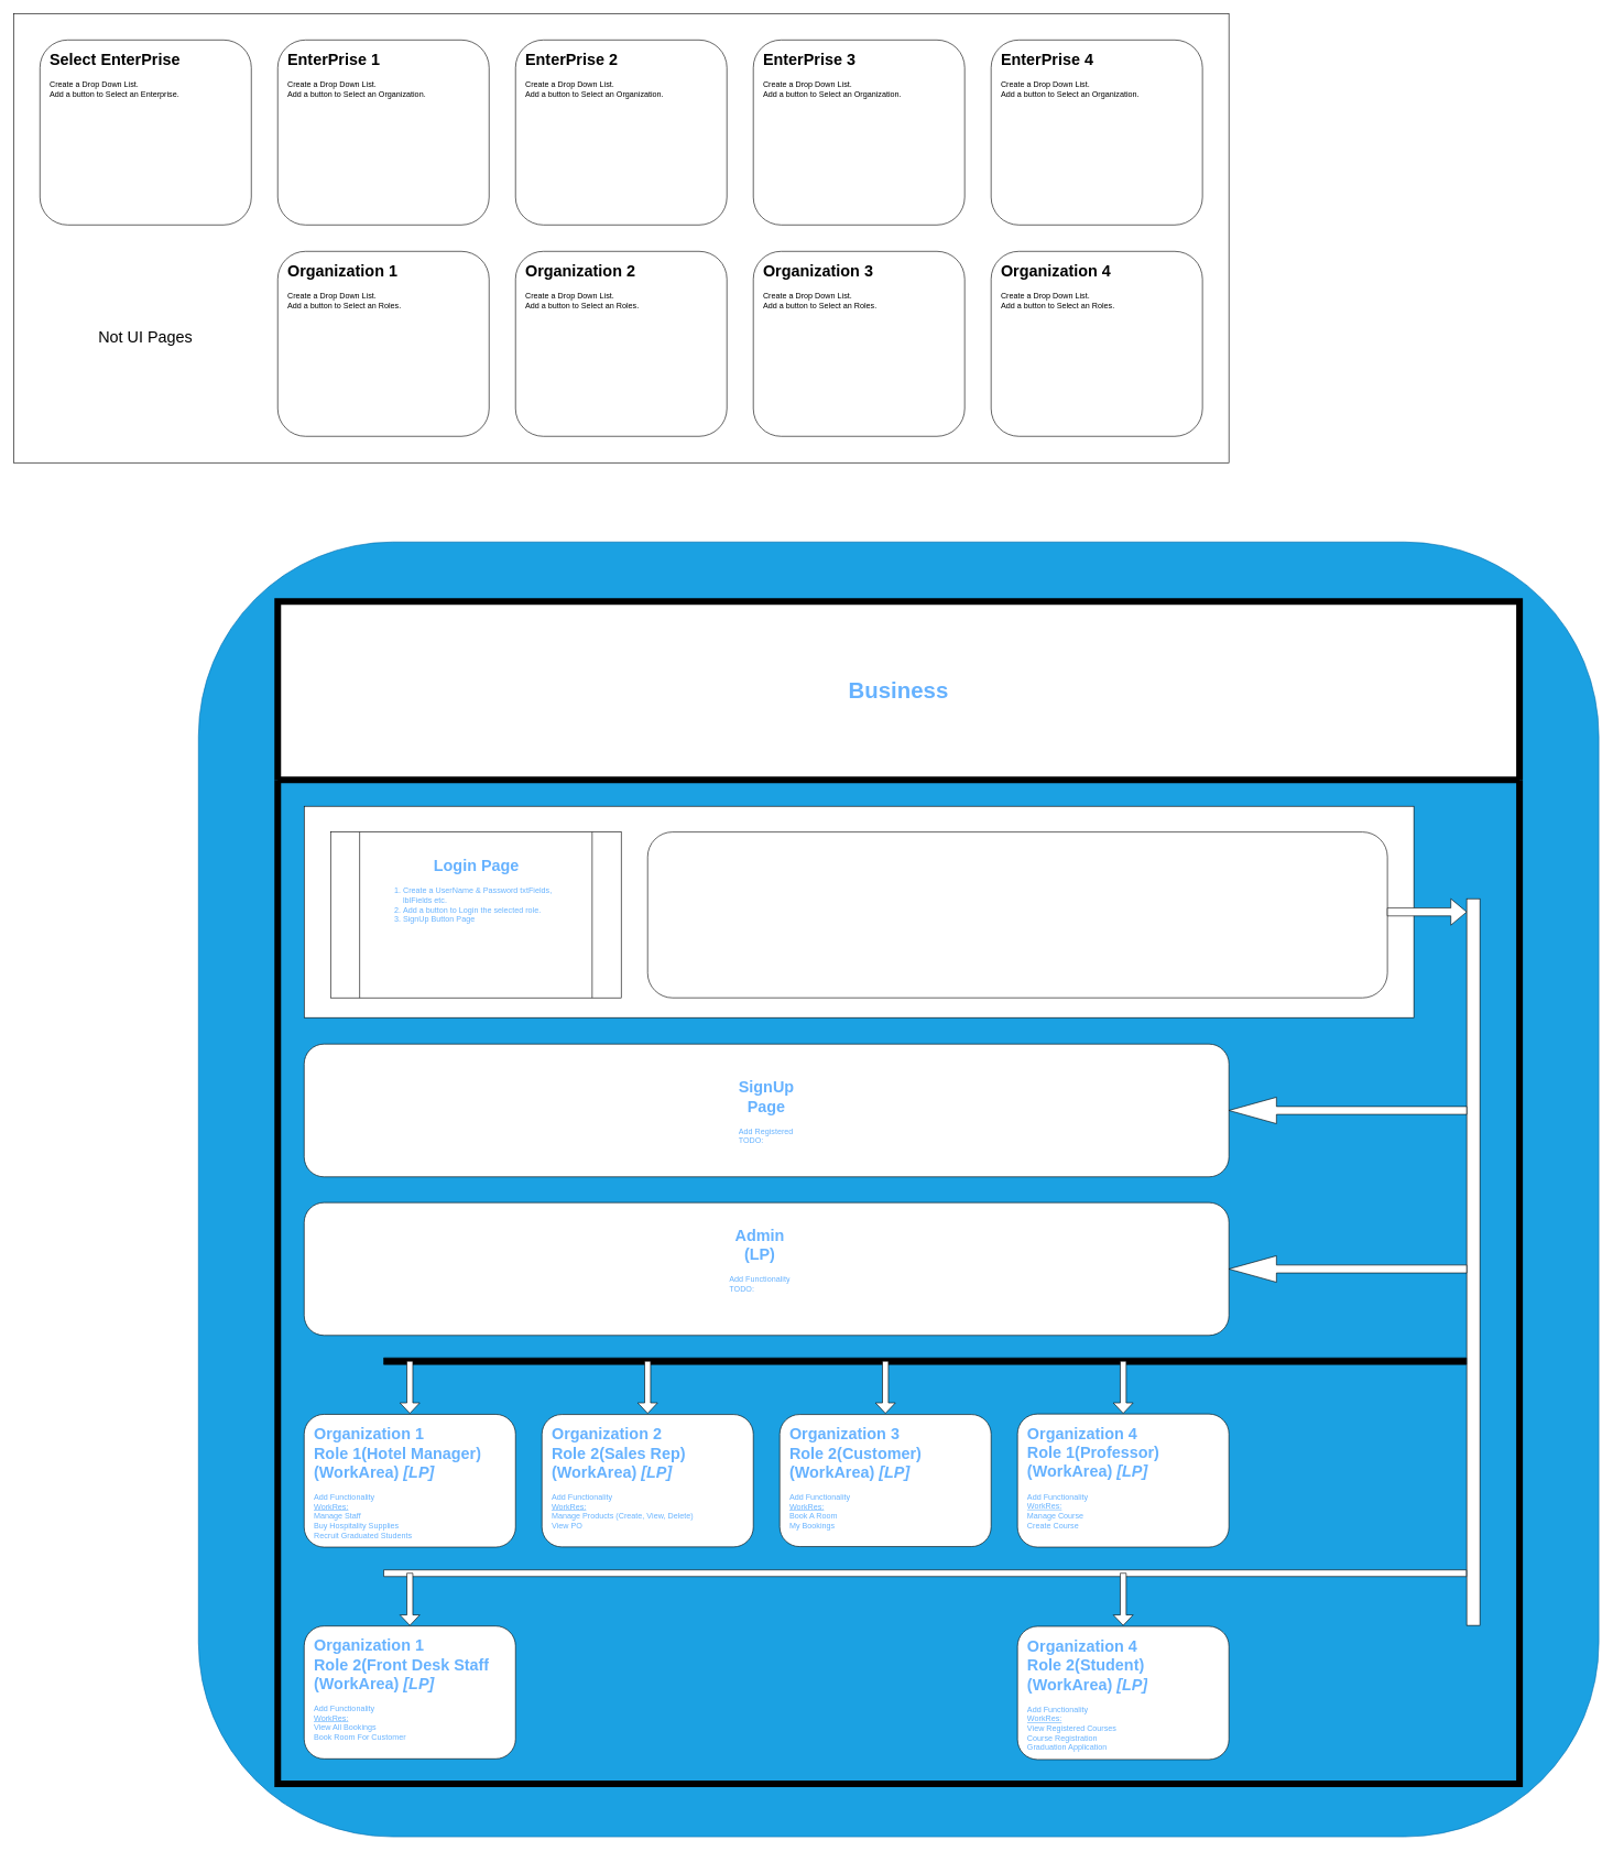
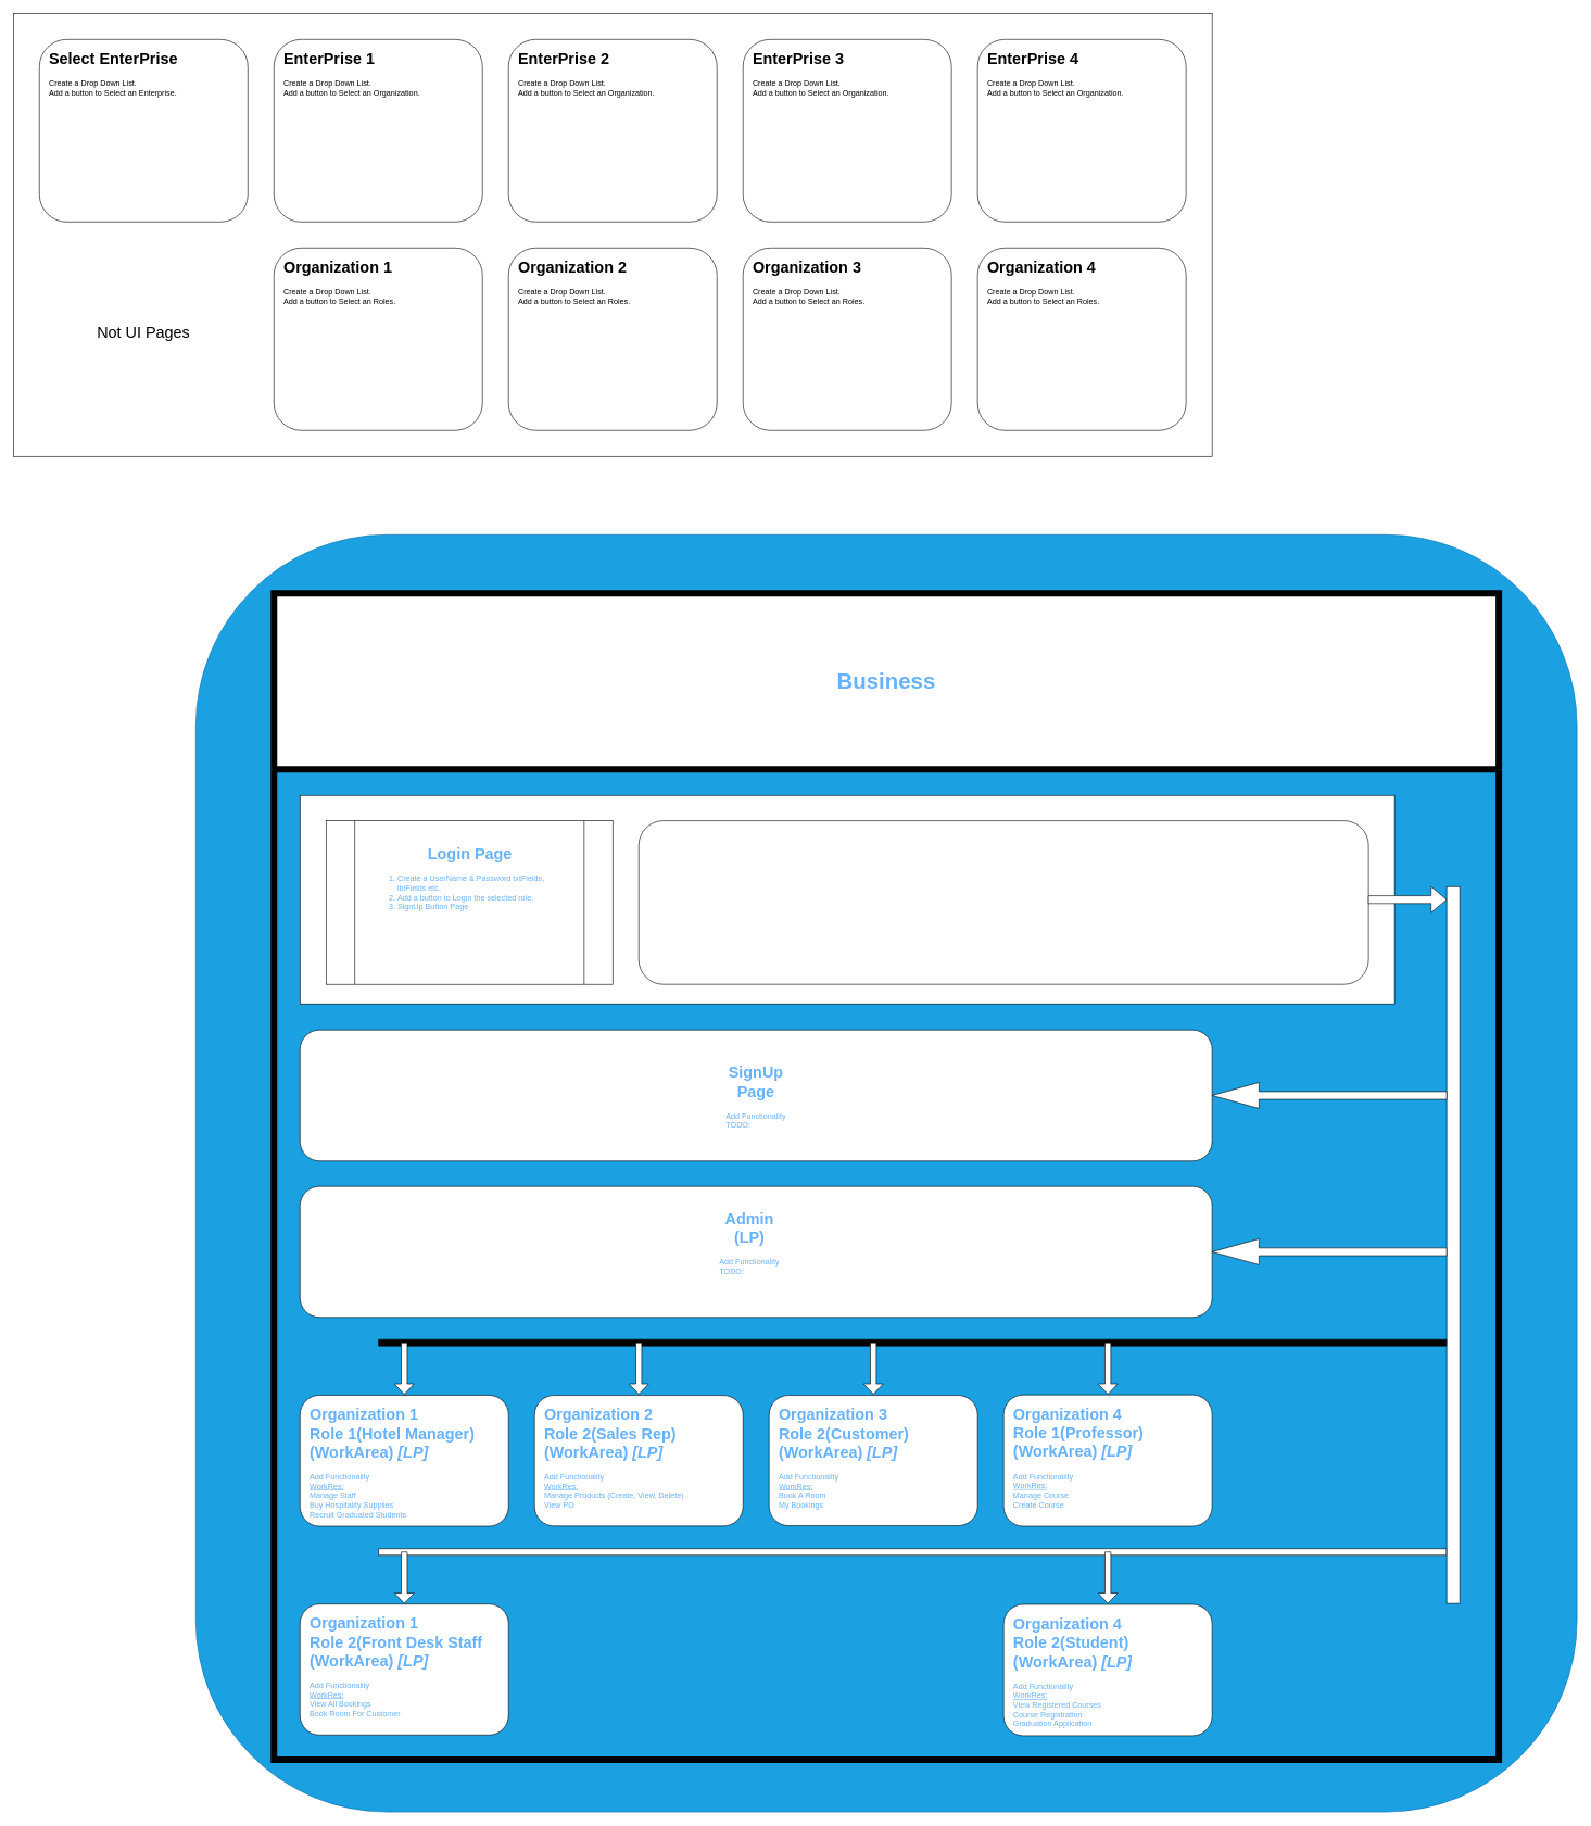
- <mxCell id="40" value="&lt;h1&gt;SignUp&lt;br&gt;Page&lt;/h1&gt;&lt;p&gt;&lt;/p&gt;&lt;div style=&quot;text-align: left;&quot;&gt;&lt;span style=&quot;background-color: initial;&quot;&gt;Add Registered&lt;/span&gt;&lt;/div&gt;&lt;div style=&quot;text-align: left;&quot;&gt;&lt;span style=&quot;background-color: initial;&quot;&gt;TODO:&lt;/span&gt;&lt;/div&gt;&lt;p&gt;&lt;/p&gt;" style="text;html=1;strokeColor=none;fillColor=none;spacing=5;spacingTop=-20;whiteSpace=wrap;overflow=hidden;rounded=0;align=center;fontColor=#66B2FF;" parent="1" vertex="1"><mxGeometry x="1080" y="1625.5" width="160" height="110" as="geometry" /></mxCell>
+ <mxCell id="40" value="&lt;h1&gt;SignUp&lt;br&gt;Page&lt;/h1&gt;&lt;p&gt;&lt;/p&gt;&lt;div style=&quot;text-align: left;&quot;&gt;&lt;span style=&quot;background-color: initial;&quot;&gt;Add Functionality&lt;/span&gt;&lt;/div&gt;&lt;div style=&quot;text-align: left;&quot;&gt;&lt;span style=&quot;background-color: initial;&quot;&gt;TODO:&lt;/span&gt;&lt;/div&gt;&lt;p&gt;&lt;/p&gt;" style="text;html=1;strokeColor=none;fillColor=none;spacing=5;spacingTop=-20;whiteSpace=wrap;overflow=hidden;rounded=0;align=center;fontColor=#66B2FF;" parent="1" vertex="1"><mxGeometry x="1080" y="1625.5" width="160" height="110" as="geometry" /></mxCell>
